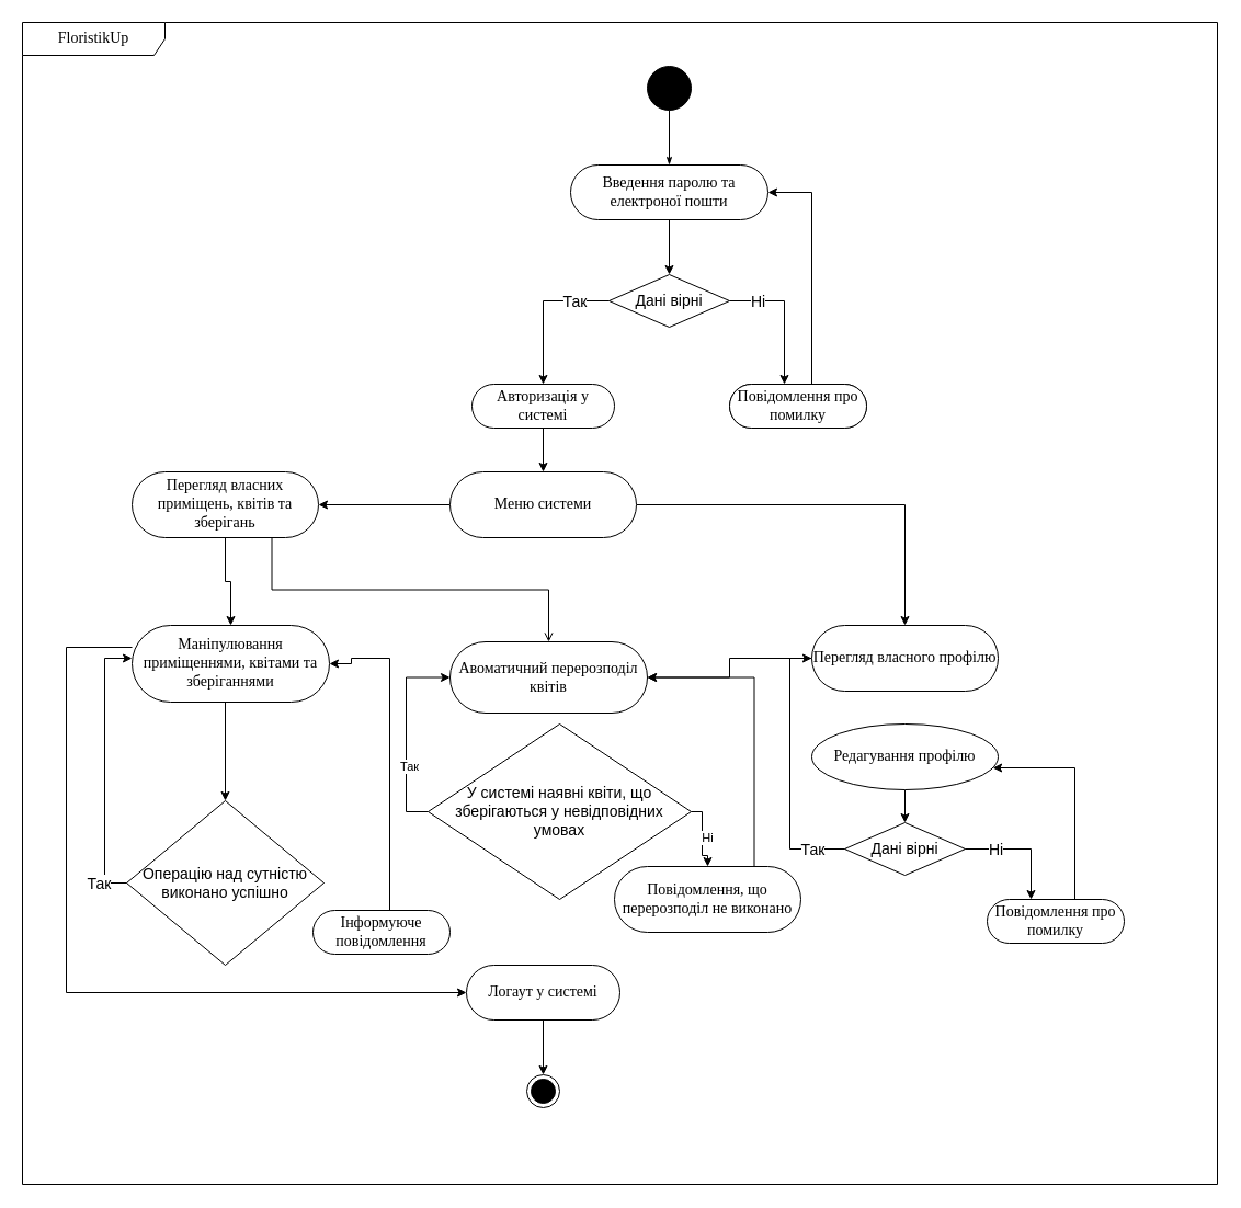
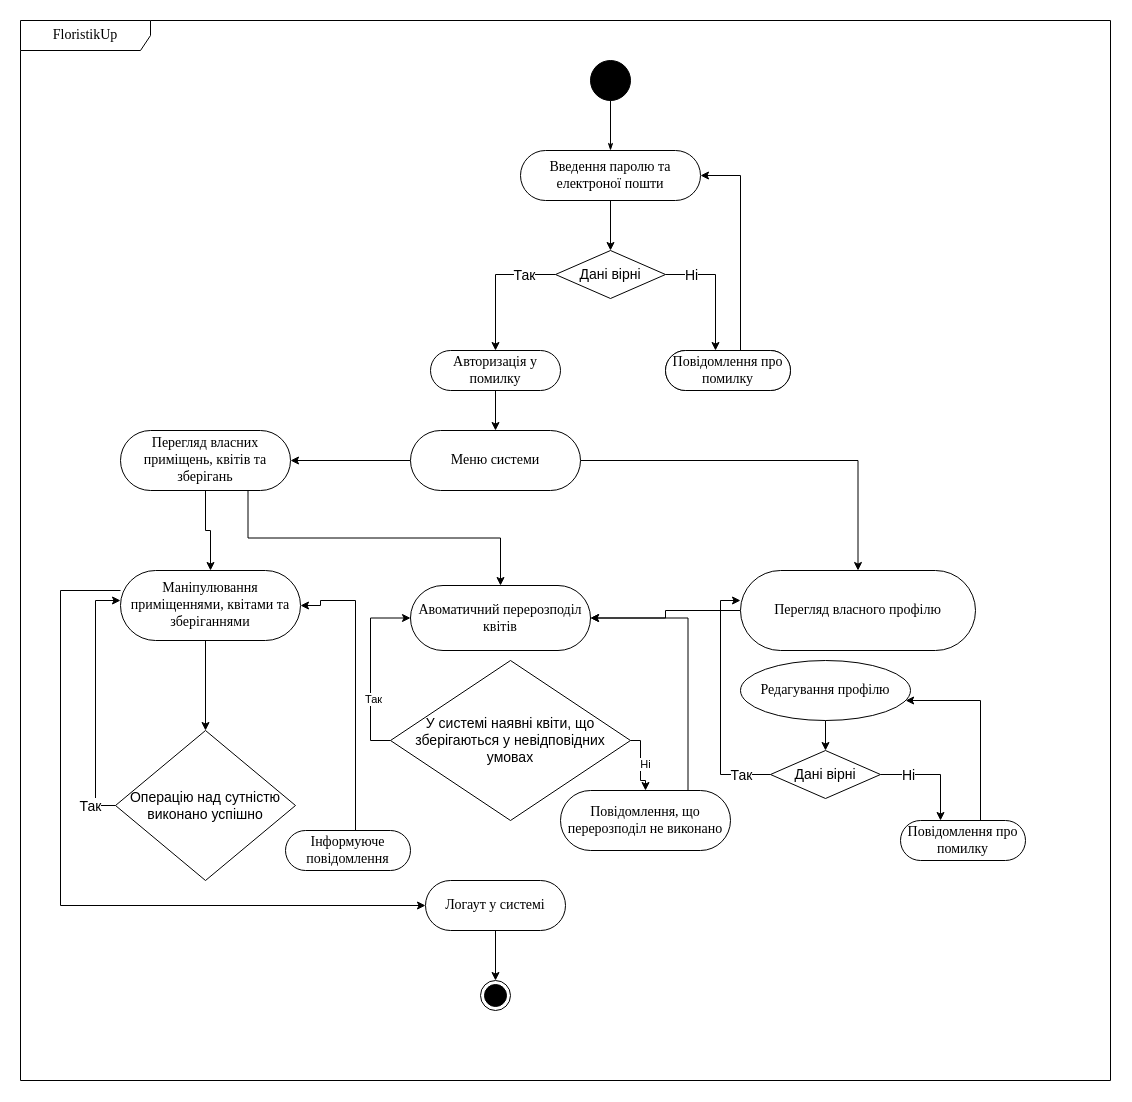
- <mxCell id="13" value="Авторизація у системі" style="rounded=1;whiteSpace=wrap;html=1;shadow=0;comic=0;labelBackgroundColor=none;strokeWidth=1;fontFamily=Verdana;fontSize=14;align=center;arcSize=50;fontStyle=0" parent="1" vertex="1"><mxGeometry x="430" y="350" width="130" height="40" as="geometry" /></mxCell>
+ <mxCell id="13" value="Авторизація у помилку" style="rounded=1;whiteSpace=wrap;html=1;shadow=0;comic=0;labelBackgroundColor=none;strokeWidth=1;fontFamily=Verdana;fontSize=14;align=center;arcSize=50;fontStyle=0" parent="1" vertex="1"><mxGeometry x="430" y="350" width="130" height="40" as="geometry" /></mxCell>
- <mxCell id="52" style="edgeStyle=orthogonalEdgeStyle;rounded=0;orthogonalLoop=1;jettySize=auto;html=1;exitX=0.75;exitY=1;exitDx=0;exitDy=0;entryX=0.5;entryY=0;entryDx=0;entryDy=0;endArrow=open;" parent="1" source="53" target="42" edge="1"><mxGeometry relative="1" as="geometry" /></mxCell>
+ <mxCell id="52" style="edgeStyle=orthogonalEdgeStyle;rounded=0;orthogonalLoop=1;jettySize=auto;html=1;exitX=0.75;exitY=1;exitDx=0;exitDy=0;entryX=0.5;entryY=0;entryDx=0;entryDy=0;" parent="1" source="53" target="42" edge="1"><mxGeometry relative="1" as="geometry" /></mxCell>
- <mxCell id="24" value="Перегляд власного профілю" style="rounded=1;whiteSpace=wrap;html=1;shadow=0;comic=0;labelBackgroundColor=none;strokeWidth=1;fontFamily=Verdana;fontSize=14;align=center;arcSize=50;fontStyle=0" parent="1" vertex="1"><mxGeometry x="740" y="570" width="170" height="60" as="geometry" /></mxCell>
+ <mxCell id="24" value="Перегляд власного профілю" style="rounded=1;whiteSpace=wrap;html=1;shadow=0;comic=0;labelBackgroundColor=none;strokeWidth=1;fontFamily=Verdana;fontSize=14;align=center;arcSize=50;fontStyle=0" parent="1" vertex="1"><mxGeometry x="740" y="570" width="235" height="80" as="geometry" /></mxCell>
